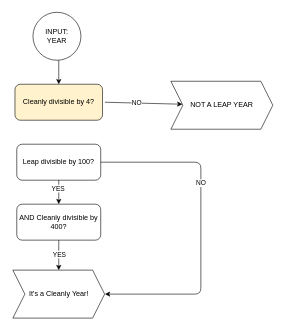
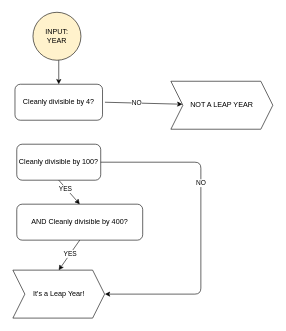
- <mxCell id="2" value="INPUT:&lt;br&gt;YEAR" style="ellipse;whiteSpace=wrap;html=1;aspect=fixed;" vertex="1" parent="1"><mxGeometry x="54" y="20" width="80" height="80" as="geometry" /></mxCell>
+ <mxCell id="2" value="INPUT:&lt;br&gt;YEAR" style="ellipse;whiteSpace=wrap;html=1;aspect=fixed;fillColor=#fff2cc;" vertex="1" parent="1"><mxGeometry x="54" y="20" width="80" height="80" as="geometry" /></mxCell>
- <mxCell id="3" value="Cleanly divisible by 4?" style="rounded=1;whiteSpace=wrap;html=1;fillColor=#fff2cc;" vertex="1" parent="1"><mxGeometry x="24" y="140" width="146" height="60" as="geometry" /></mxCell>
+ <mxCell id="3" value="Cleanly divisible by 4?" style="rounded=1;whiteSpace=wrap;html=1;" vertex="1" parent="1"><mxGeometry x="24" y="140" width="146" height="60" as="geometry" /></mxCell>
- <mxCell id="8" value="Leap divisible by 100?" style="rounded=1;whiteSpace=wrap;html=1;" vertex="1" parent="1"><mxGeometry x="27" y="240" width="140" height="60" as="geometry" /></mxCell>
+ <mxCell id="8" value="Cleanly divisible by 100?" style="rounded=1;whiteSpace=wrap;html=1;" vertex="1" parent="1"><mxGeometry x="27" y="240" width="140" height="60" as="geometry" /></mxCell>
- <mxCell id="9" value="AND Cleanly divisible by 400?" style="rounded=1;whiteSpace=wrap;html=1;" vertex="1" parent="1"><mxGeometry x="27" y="340" width="140" height="60" as="geometry" /></mxCell>
+ <mxCell id="9" value="AND Cleanly divisible by 400?" style="rounded=1;whiteSpace=wrap;html=1;" vertex="1" parent="1"><mxGeometry x="27" y="340" width="210" height="60" as="geometry" /></mxCell>
- <mxCell id="14" value="It's a Cleanly Year!" style="shape=step;perimeter=stepPerimeter;whiteSpace=wrap;html=1;fixedSize=1;" vertex="1" parent="1"><mxGeometry x="20.5" y="450" width="153" height="80" as="geometry" /></mxCell>
+ <mxCell id="14" value="It's a Leap Year!" style="shape=step;perimeter=stepPerimeter;whiteSpace=wrap;html=1;fixedSize=1;" vertex="1" parent="1"><mxGeometry x="20.5" y="450" width="153" height="80" as="geometry" /></mxCell>
